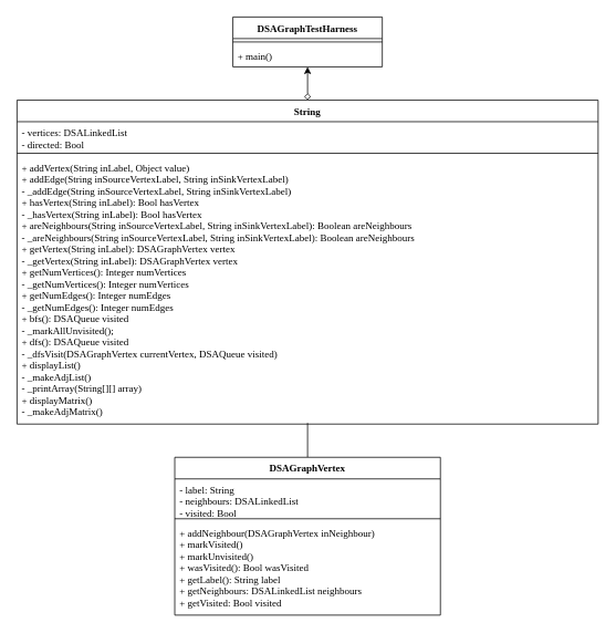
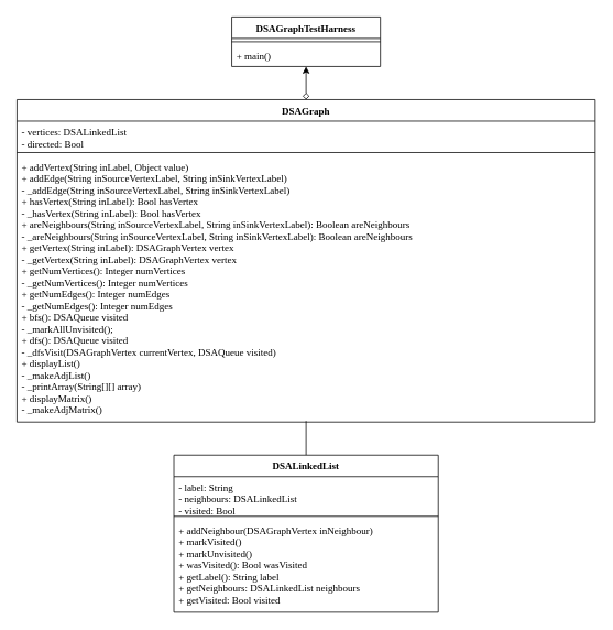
- <mxCell id="4" value="String" style="swimlane;fontStyle=1;align=center;verticalAlign=top;childLayout=stackLayout;horizontal=1;startSize=26;horizontalStack=0;resizeParent=1;resizeParentMax=0;resizeLast=0;collapsible=1;marginBottom=0;fontFamily=Fira Code;" parent="1" vertex="1"><mxGeometry x="20" y="120" width="700" height="390" as="geometry" /></mxCell>
+ <mxCell id="4" value="DSAGraph" style="swimlane;fontStyle=1;align=center;verticalAlign=top;childLayout=stackLayout;horizontal=1;startSize=26;horizontalStack=0;resizeParent=1;resizeParentMax=0;resizeLast=0;collapsible=1;marginBottom=0;fontFamily=Fira Code;" parent="1" vertex="1"><mxGeometry x="20" y="120" width="700" height="390" as="geometry" /></mxCell>
- <mxCell id="11" value="DSAGraphVertex" style="swimlane;fontStyle=1;align=center;verticalAlign=top;childLayout=stackLayout;horizontal=1;startSize=26;horizontalStack=0;resizeParent=1;resizeParentMax=0;resizeLast=0;collapsible=1;marginBottom=0;fontFamily=Fira Code;" parent="1" vertex="1"><mxGeometry x="210" y="550" width="320" height="190" as="geometry" /></mxCell>
+ <mxCell id="11" value="DSALinkedList" style="swimlane;fontStyle=1;align=center;verticalAlign=top;childLayout=stackLayout;horizontal=1;startSize=26;horizontalStack=0;resizeParent=1;resizeParentMax=0;resizeLast=0;collapsible=1;marginBottom=0;fontFamily=Fira Code;" parent="1" vertex="1"><mxGeometry x="210" y="550" width="320" height="190" as="geometry" /></mxCell>
